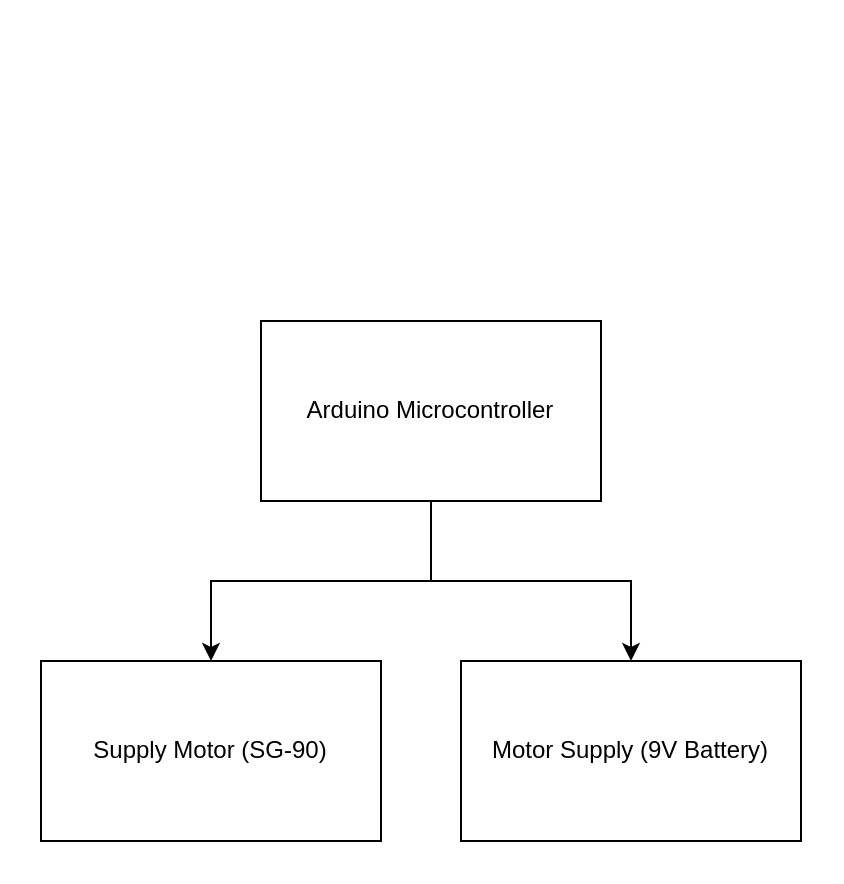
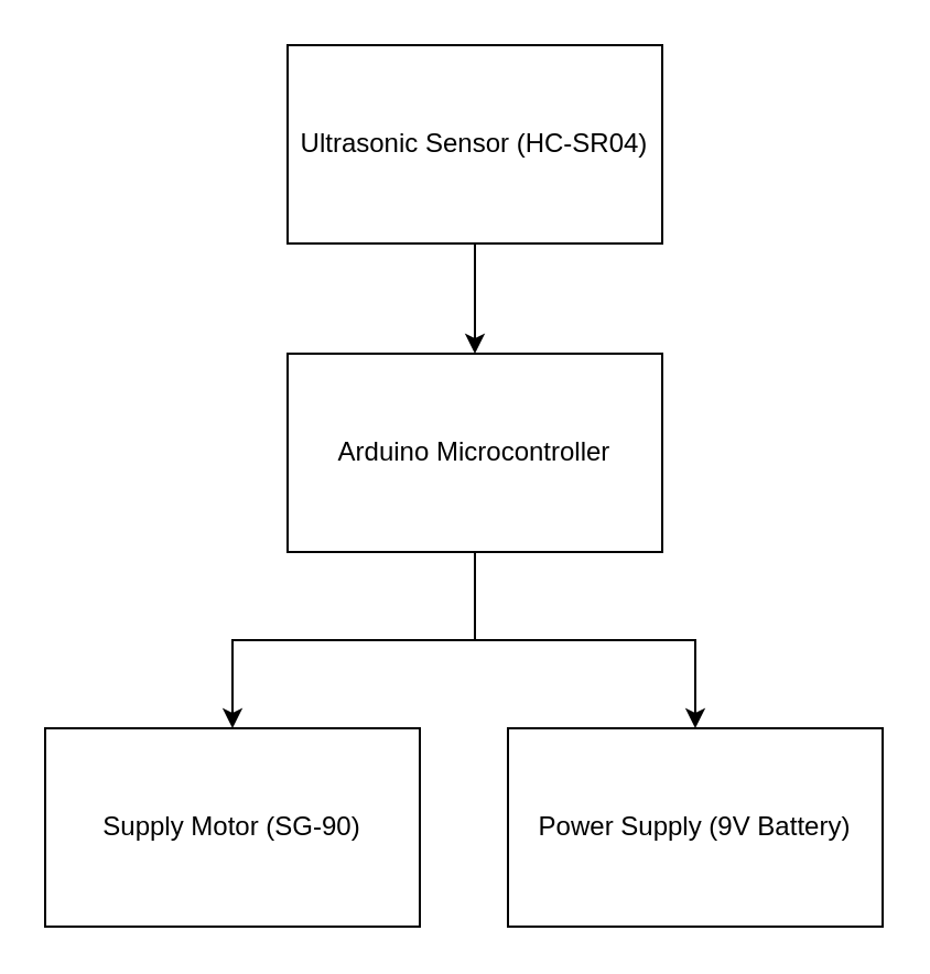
+ <mxCell id="3" value="Ultrasonic Sensor (HC-SR04)" style="rounded=0;whiteSpace=wrap;html=1;" vertex="1" parent="1"><mxGeometry x="130" y="20" width="170" height="90" as="geometry" /></mxCell>
+ <mxCell id="2" value="" style="edgeStyle=orthogonalEdgeStyle;rounded=0;orthogonalLoop=1;jettySize=auto;html=1;" edge="1" parent="1" source="3" target="6"><mxGeometry relative="1" as="geometry" /></mxCell>
- <mxCell id="7" value="Motor Supply (9V Battery)" style="rounded=0;whiteSpace=wrap;html=1;" vertex="1" parent="1"><mxGeometry x="230" y="330" width="170" height="90" as="geometry" /></mxCell>
+ <mxCell id="7" value="Power Supply (9V Battery)" style="rounded=0;whiteSpace=wrap;html=1;" vertex="1" parent="1"><mxGeometry x="230" y="330" width="170" height="90" as="geometry" /></mxCell>
